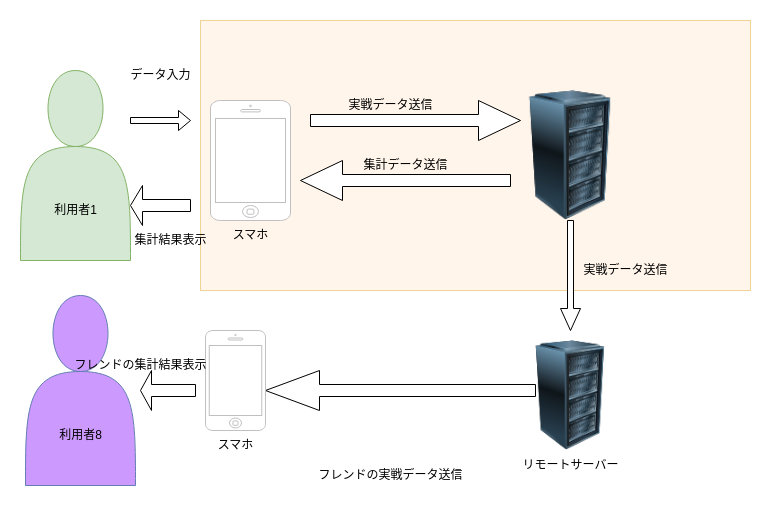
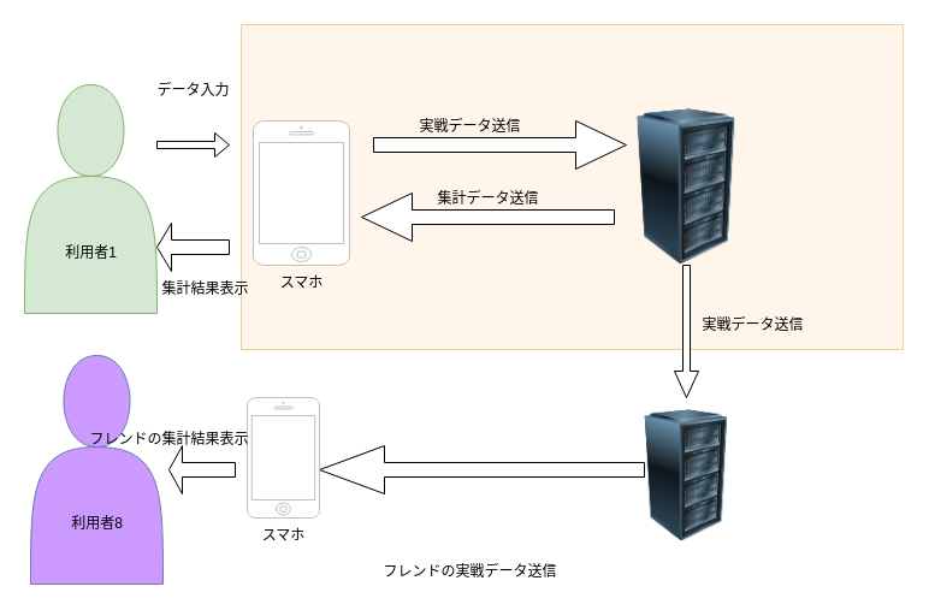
- <mxCell id="18" value="リモートサーバー" style="text;html=1;align=center;verticalAlign=middle;resizable=0;points=[];autosize=1;strokeColor=none;fillColor=none;" vertex="1" parent="1"><mxGeometry x="510" y="450" width="120" height="30" as="geometry" /></mxCell>
